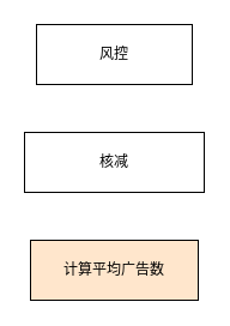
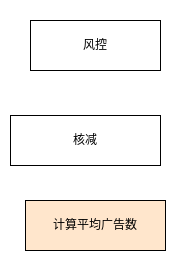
- <mxCell id="2" value="核减" style="rounded=0;whiteSpace=wrap;html=1;" vertex="1" parent="1"><mxGeometry x="20" y="110" width="150" height="50" as="geometry" /></mxCell>
+ <mxCell id="2" value="核减" style="rounded=0;whiteSpace=wrap;html=1;" vertex="1" parent="1"><mxGeometry x="10" y="115" width="150" height="50" as="geometry" /></mxCell>
